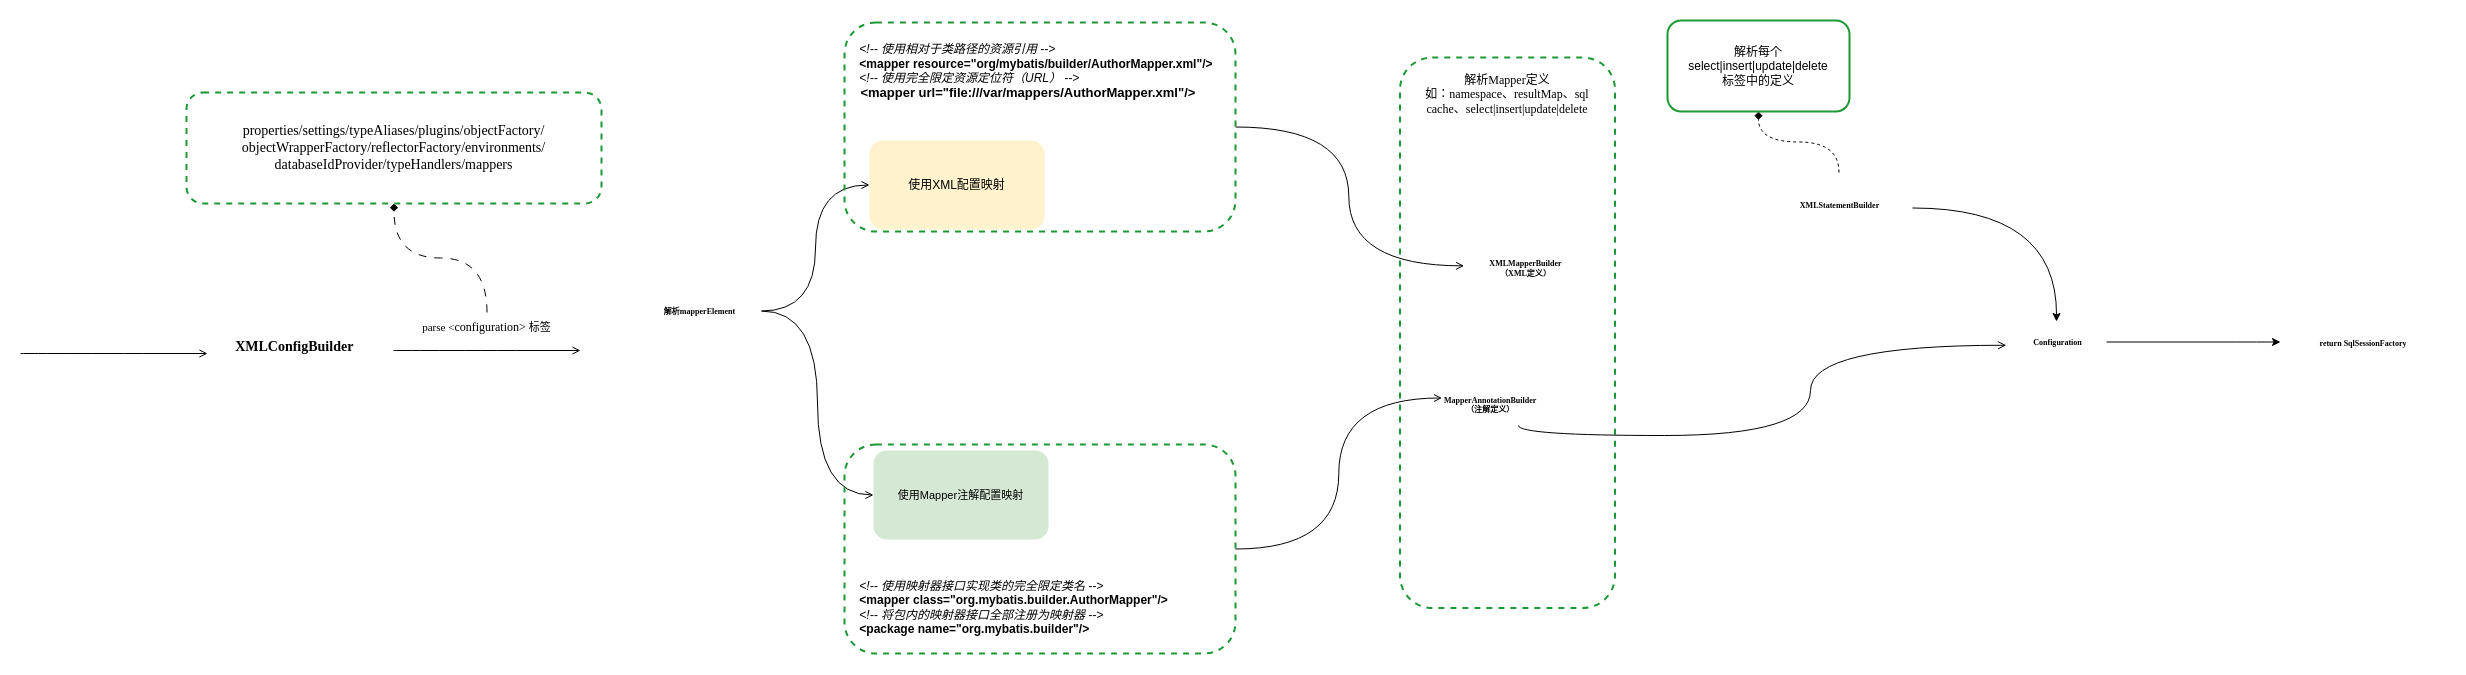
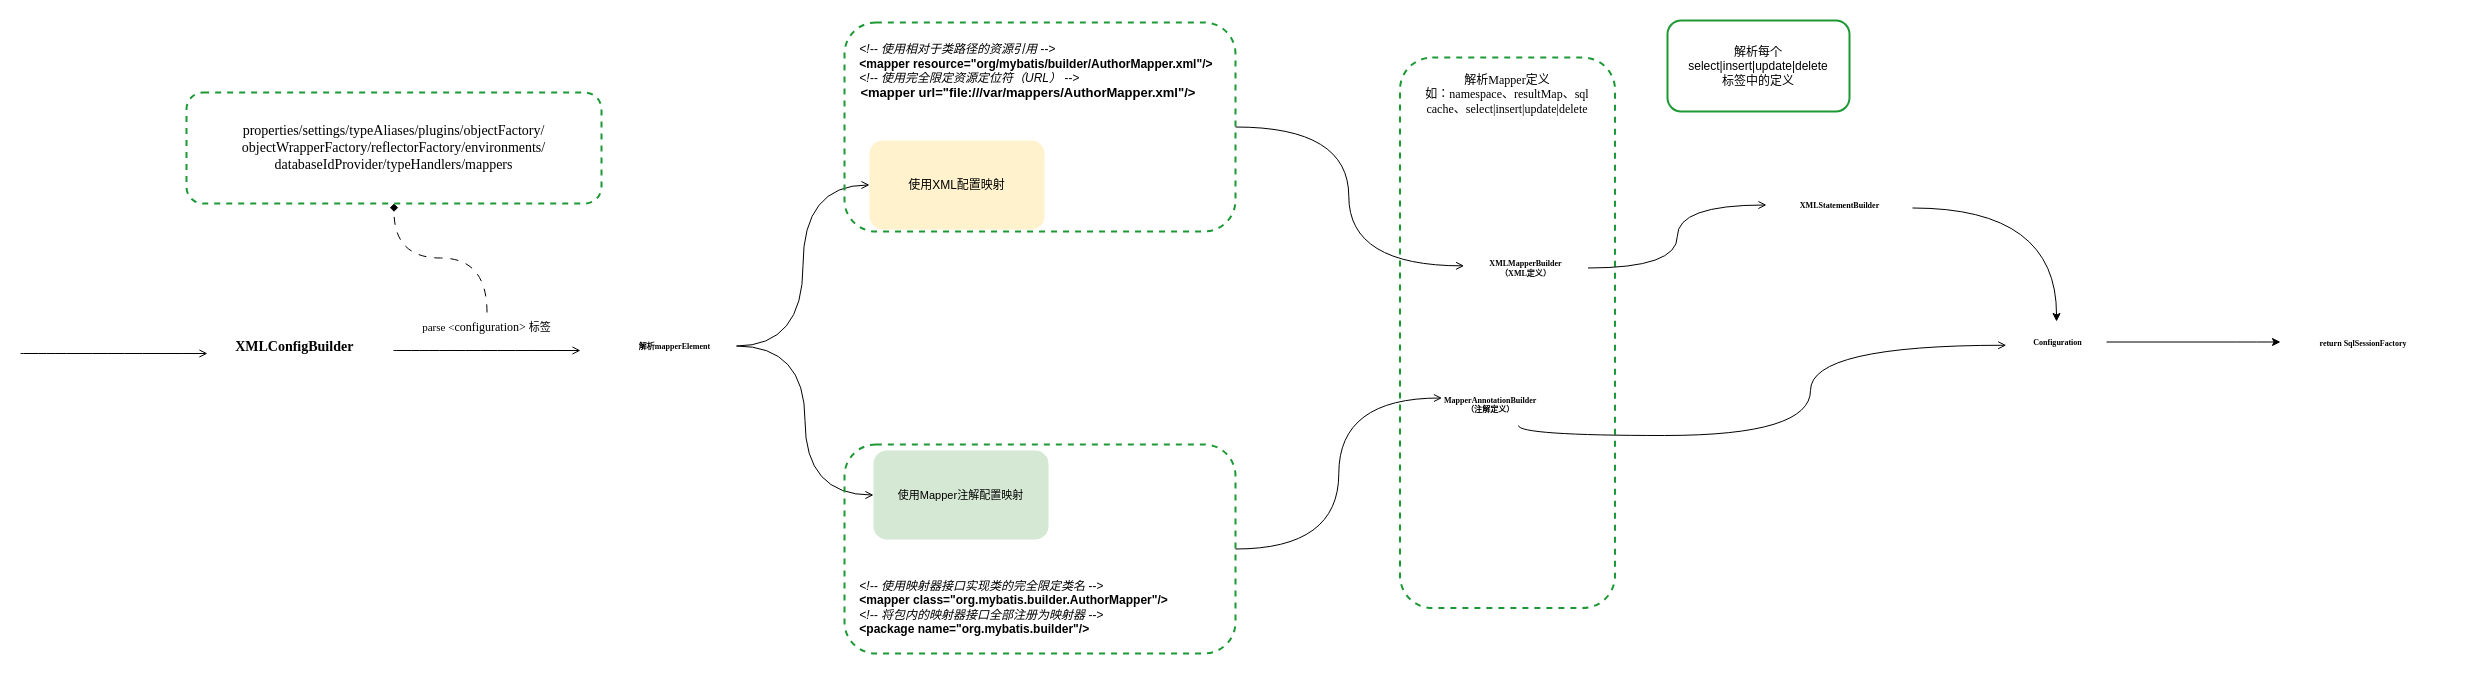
- <mxCell id="32" style="edgeStyle=orthogonalEdgeStyle;rounded=1;orthogonalLoop=1;jettySize=auto;html=1;curved=1;dashed=1;endArrow=diamond;endFill=1;" edge="1" parent="1" source="33" target="34"><mxGeometry relative="1" as="geometry" /></mxCell>
+ <mxCell id="11" style="edgeStyle=orthogonalEdgeStyle;rounded=1;orthogonalLoop=1;jettySize=auto;html=1;curved=1;endArrow=open;endFill=0;" edge="1" parent="1" source="12" target="33"><mxGeometry relative="1" as="geometry" /></mxCell>
- <mxCell id="10" value="&lt;h6&gt;&lt;font face=&quot;Comic Sans MS&quot;&gt;解析mapperElement&lt;/font&gt;&lt;/h6&gt;" style="text;html=1;strokeColor=none;fillColor=none;align=center;verticalAlign=middle;whiteSpace=wrap;rounded=0;" vertex="1" parent="1"><mxGeometry x="638" y="290" width="123" height="41" as="geometry" /></mxCell>
+ <mxCell id="10" value="&lt;h6&gt;&lt;font face=&quot;Comic Sans MS&quot;&gt;解析mapperElement&lt;/font&gt;&lt;/h6&gt;" style="text;html=1;strokeColor=none;fillColor=none;align=center;verticalAlign=middle;whiteSpace=wrap;rounded=0;" vertex="1" parent="1"><mxGeometry x="613" y="325" width="123" height="41" as="geometry" /></mxCell>
